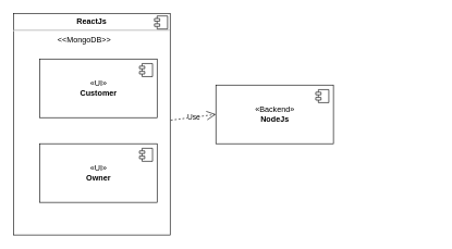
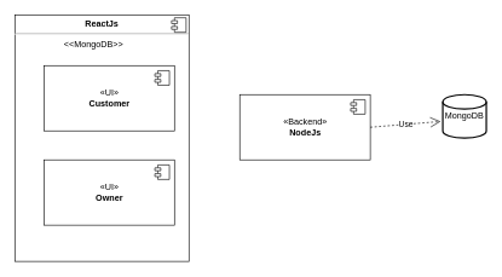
+ <mxCell id="4" value="MongoDB" style="strokeWidth=2;html=1;shape=mxgraph.flowchart.database;whiteSpace=wrap;" vertex="1" parent="1"><mxGeometry x="610" y="130" width="60" height="60" as="geometry" /></mxCell>
+ <mxCell id="12" value="Use" style="endArrow=open;endSize=12;dashed=1;html=1;entryX=-0.05;entryY=0.617;entryDx=0;entryDy=0;exitX=1;exitY=0.5;exitDx=0;exitDy=0;entryPerimeter=0;" edge="1" parent="1" source="9" target="4"><mxGeometry width="160" relative="1" as="geometry"><mxPoint x="510.96" y="243.88" as="sourcePoint" /><mxPoint x="610" y="220" as="targetPoint" /></mxGeometry></mxCell>
- <mxCell id="11" value="Use" style="endArrow=open;endSize=12;dashed=1;html=1;entryX=0;entryY=0.5;entryDx=0;entryDy=0;exitX=1.004;exitY=0.482;exitDx=0;exitDy=0;exitPerimeter=0;" edge="1" parent="1" source="2" target="9"><mxGeometry width="160" relative="1" as="geometry"><mxPoint x="260" y="180" as="sourcePoint" /><mxPoint x="420" y="180" as="targetPoint" /></mxGeometry></mxCell>
